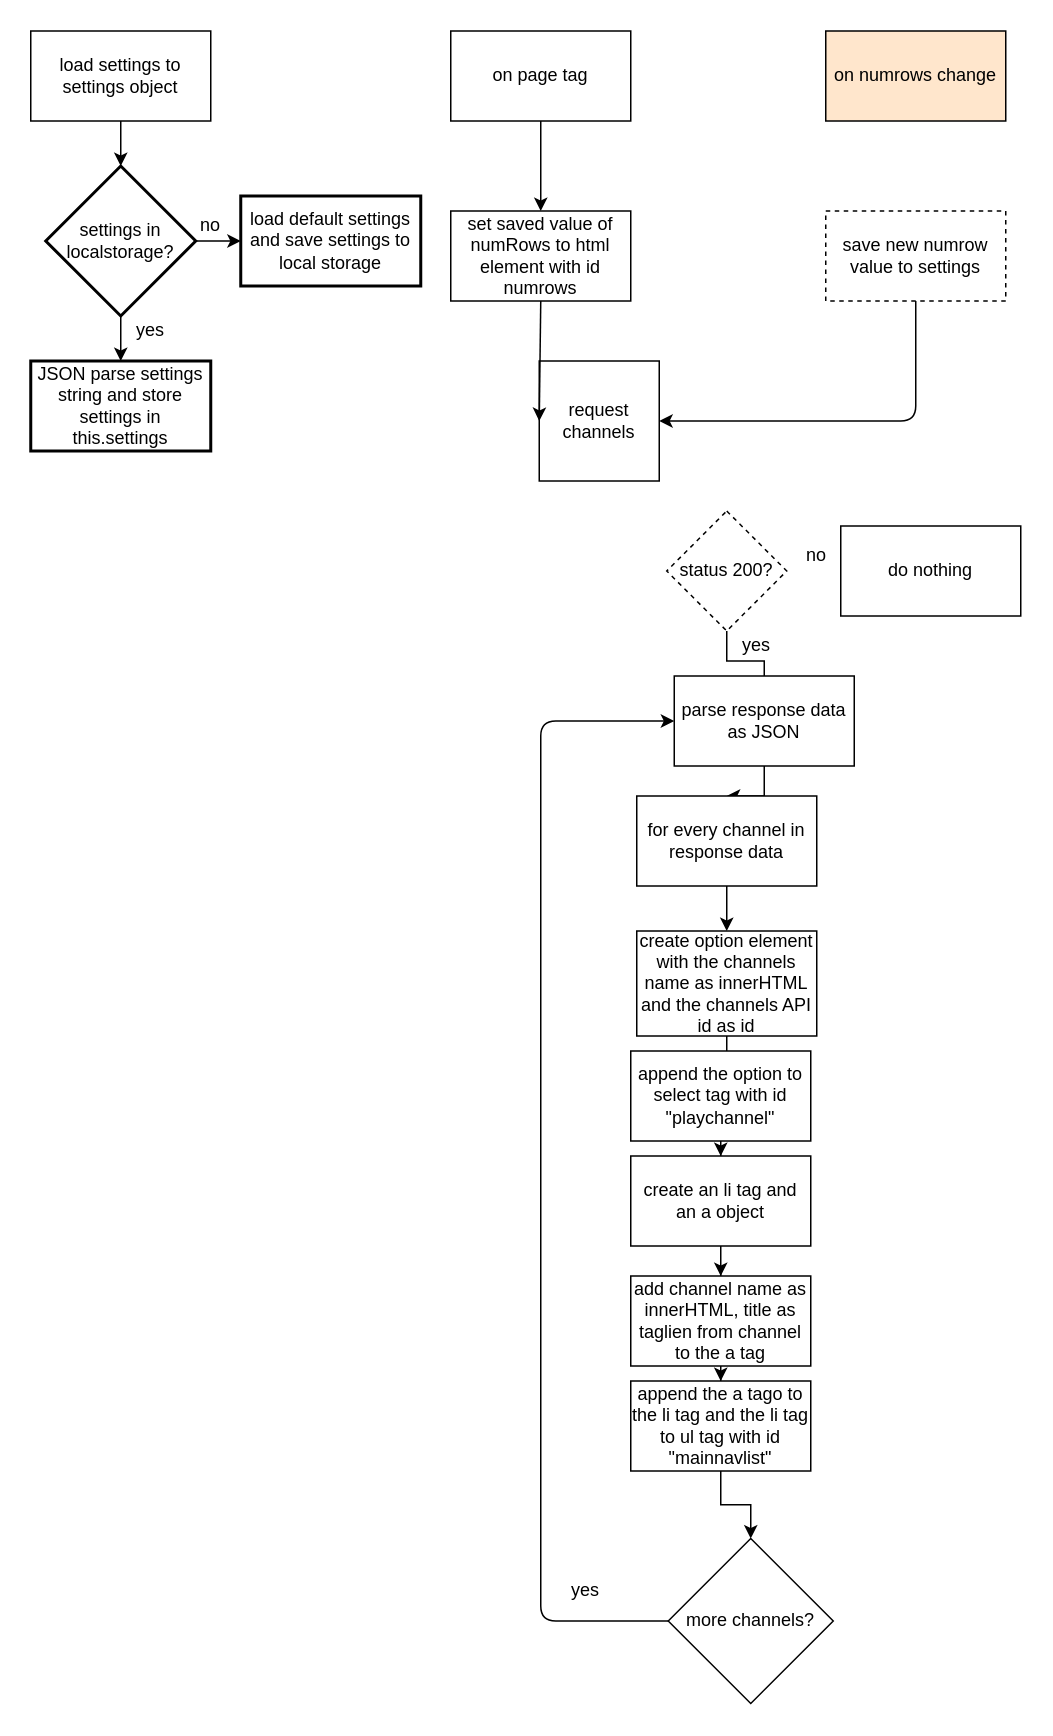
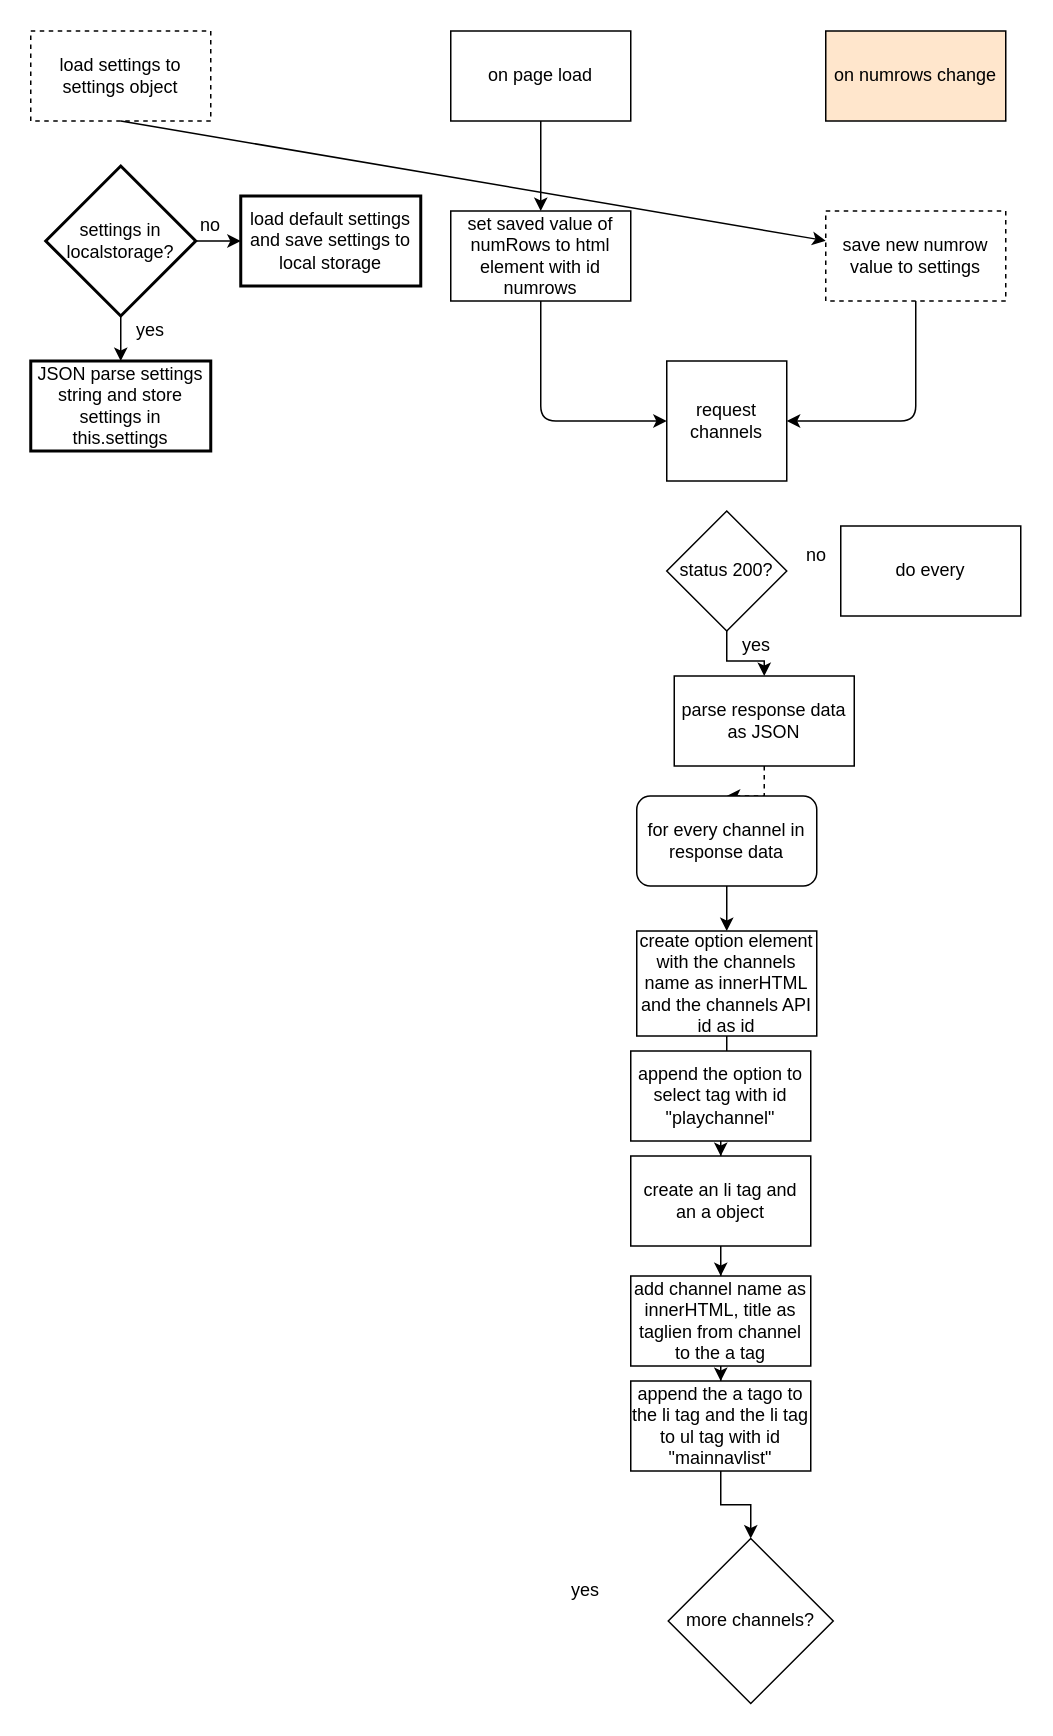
- <mxCell id="2" value="load settings to settings object" style="rounded=0;whiteSpace=wrap;html=1;" vertex="1" parent="1"><mxGeometry x="20" y="20" width="120" height="60" as="geometry" /></mxCell>
+ <mxCell id="2" value="load settings to settings object" style="rounded=0;whiteSpace=wrap;html=1;dashed=1;" vertex="1" parent="1"><mxGeometry x="20" y="20" width="120" height="60" as="geometry" /></mxCell>
- <mxCell id="35" value="on page tag" style="rounded=0;whiteSpace=wrap;html=1;" vertex="1" parent="1"><mxGeometry x="300" y="20" width="120" height="60" as="geometry" /></mxCell>
+ <mxCell id="35" value="on page load" style="rounded=0;whiteSpace=wrap;html=1;" vertex="1" parent="1"><mxGeometry x="300" y="20" width="120" height="60" as="geometry" /></mxCell>
- <mxCell id="6" value="" style="endArrow=classic;html=1;exitX=0.5;exitY=1;exitDx=0;exitDy=0;entryX=0.5;entryY=0;entryDx=0;entryDy=0;entryPerimeter=0;" edge="1" parent="1" source="2" target="5"><mxGeometry width="50" height="50" relative="1" as="geometry"><mxPoint x="270" y="280" as="sourcePoint" /><mxPoint x="320" y="230" as="targetPoint" /></mxGeometry></mxCell>
+ <mxCell id="6" value="" style="endArrow=classic;html=1;exitX=0.5;exitY=1;exitDx=0;exitDy=0;" edge="1" parent="1" source="2" target="37"><mxGeometry width="50" height="50" relative="1" as="geometry"><mxPoint x="270" y="280" as="sourcePoint" /><mxPoint x="320" y="230" as="targetPoint" /></mxGeometry></mxCell>
- <mxCell id="9" value="request channels" style="whiteSpace=wrap;html=1;aspect=fixed;" vertex="1" parent="1"><mxGeometry x="359" y="240" width="80" height="80" as="geometry" /></mxCell>
+ <mxCell id="9" value="request channels" style="whiteSpace=wrap;html=1;aspect=fixed;" vertex="1" parent="1"><mxGeometry x="444" y="240" width="80" height="80" as="geometry" /></mxCell>
- <mxCell id="11" value="status 200?" style="rhombus;whiteSpace=wrap;html=1;dashed=1;" vertex="1" parent="1"><mxGeometry x="444" y="340" width="80" height="80" as="geometry" /></mxCell>
+ <mxCell id="11" value="status 200?" style="rhombus;whiteSpace=wrap;html=1;" vertex="1" parent="1"><mxGeometry x="444" y="340" width="80" height="80" as="geometry" /></mxCell>
- <mxCell id="12" value="do nothing" style="whiteSpace=wrap;html=1;" vertex="1" parent="1"><mxGeometry x="560" y="350" width="120" height="60" as="geometry" /></mxCell>
+ <mxCell id="12" value="do every" style="whiteSpace=wrap;html=1;" vertex="1" parent="1"><mxGeometry x="560" y="350" width="120" height="60" as="geometry" /></mxCell>
- <mxCell id="10" value="" style="edgeStyle=orthogonalEdgeStyle;rounded=0;orthogonalLoop=1;jettySize=auto;html=1;endArrow=none;" edge="1" parent="1" source="11" target="14"><mxGeometry relative="1" as="geometry" /></mxCell>
+ <mxCell id="10" value="" style="edgeStyle=orthogonalEdgeStyle;rounded=0;orthogonalLoop=1;jettySize=auto;html=1;" edge="1" parent="1" source="11" target="14"><mxGeometry relative="1" as="geometry" /></mxCell>
- <mxCell id="13" value="" style="edgeStyle=orthogonalEdgeStyle;rounded=0;orthogonalLoop=1;jettySize=auto;html=1;" edge="1" parent="1" source="14" target="16"><mxGeometry relative="1" as="geometry" /></mxCell>
+ <mxCell id="13" value="" style="edgeStyle=orthogonalEdgeStyle;rounded=0;orthogonalLoop=1;jettySize=auto;html=1;dashed=1;" edge="1" parent="1" source="14" target="16"><mxGeometry relative="1" as="geometry" /></mxCell>
- <mxCell id="16" value="for every channel in response data" style="whiteSpace=wrap;html=1;" vertex="1" parent="1"><mxGeometry x="424" y="530" width="120" height="60" as="geometry" /></mxCell>
+ <mxCell id="16" value="for every channel in response data" style="whiteSpace=wrap;html=1;rounded=1;" vertex="1" parent="1"><mxGeometry x="424" y="530" width="120" height="60" as="geometry" /></mxCell>
- <mxCell id="32" value="" style="edgeStyle=elbowEdgeStyle;elbow=horizontal;endArrow=classic;html=1;exitX=0;exitY=0.5;exitDx=0;exitDy=0;entryX=0;entryY=0.5;entryDx=0;entryDy=0;" edge="1" parent="1" source="27" target="14"><mxGeometry width="50" height="50" relative="1" as="geometry"><mxPoint x="710" y="810" as="sourcePoint" /><mxPoint x="760" y="760" as="targetPoint" /><Array as="points"><mxPoint x="360" y="780" /></Array></mxGeometry></mxCell>
